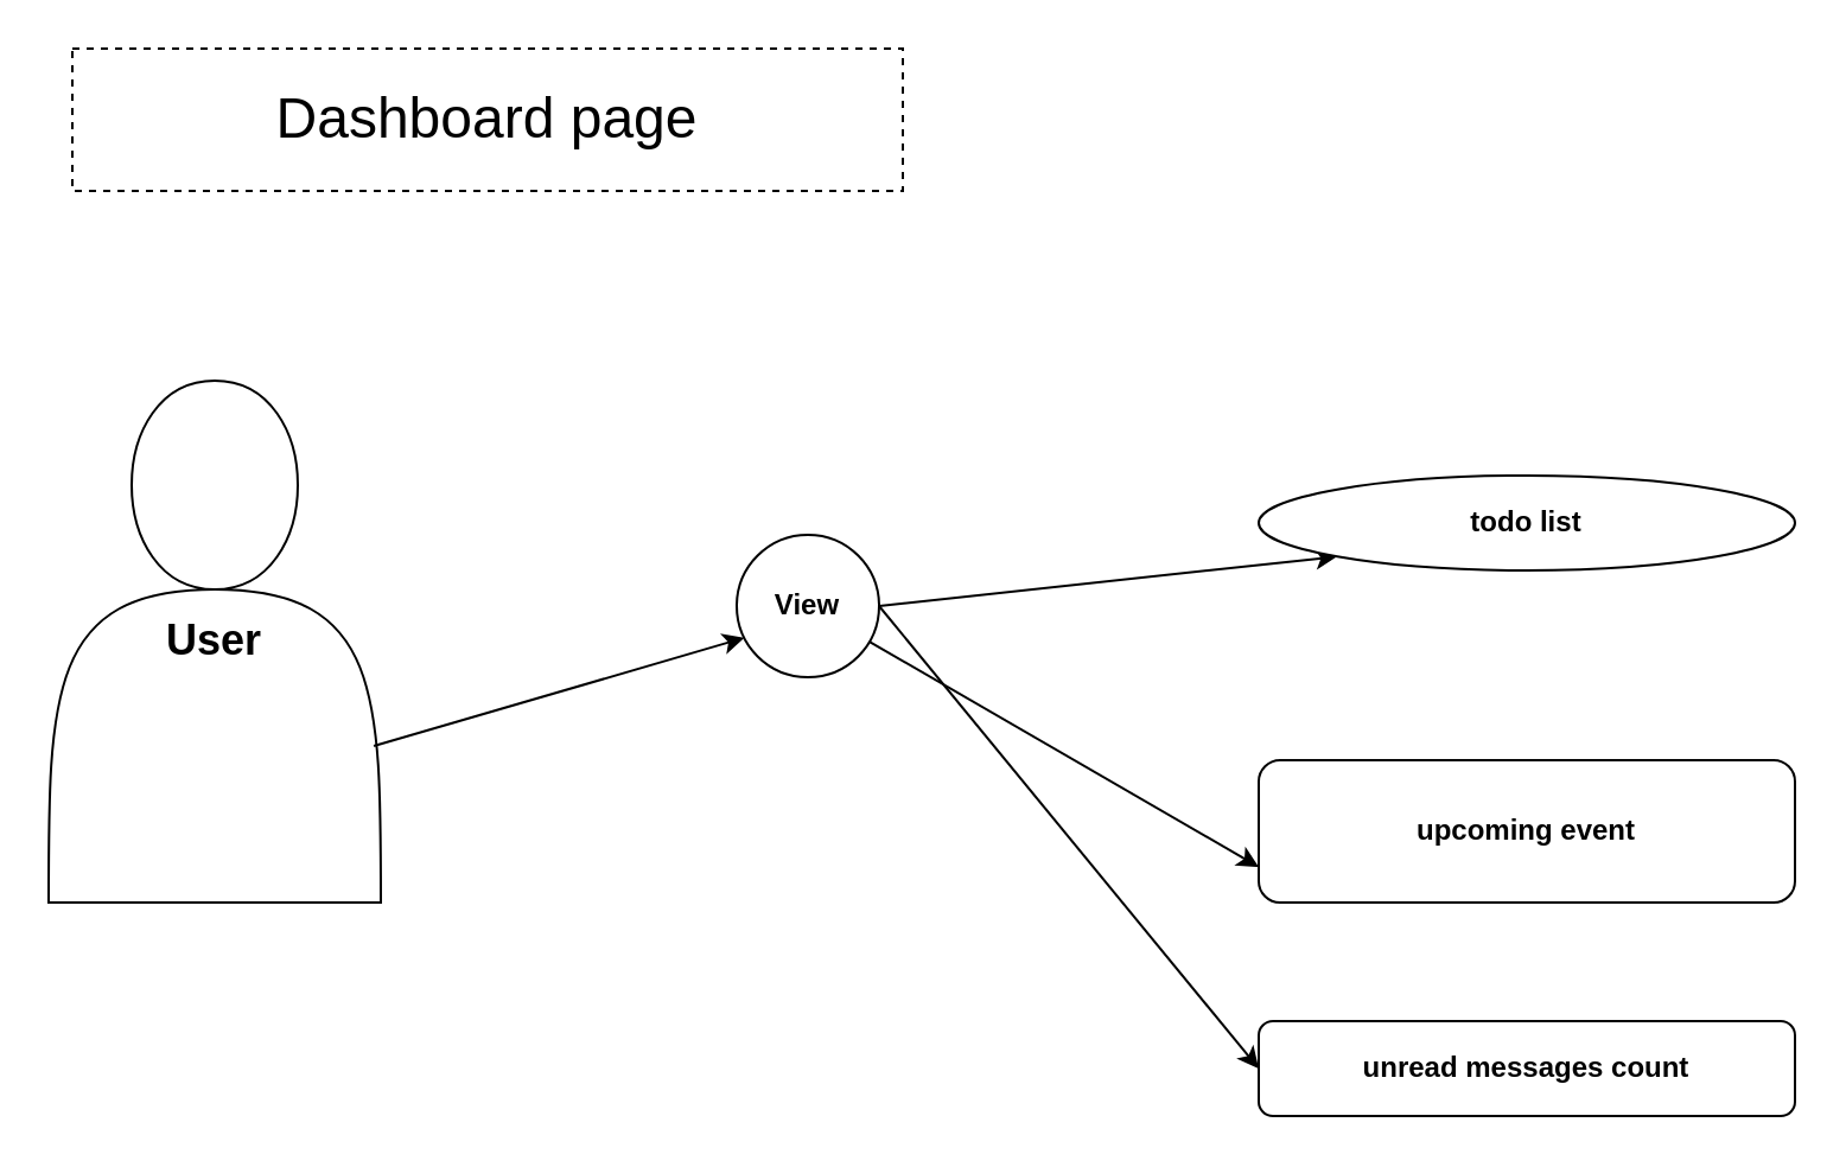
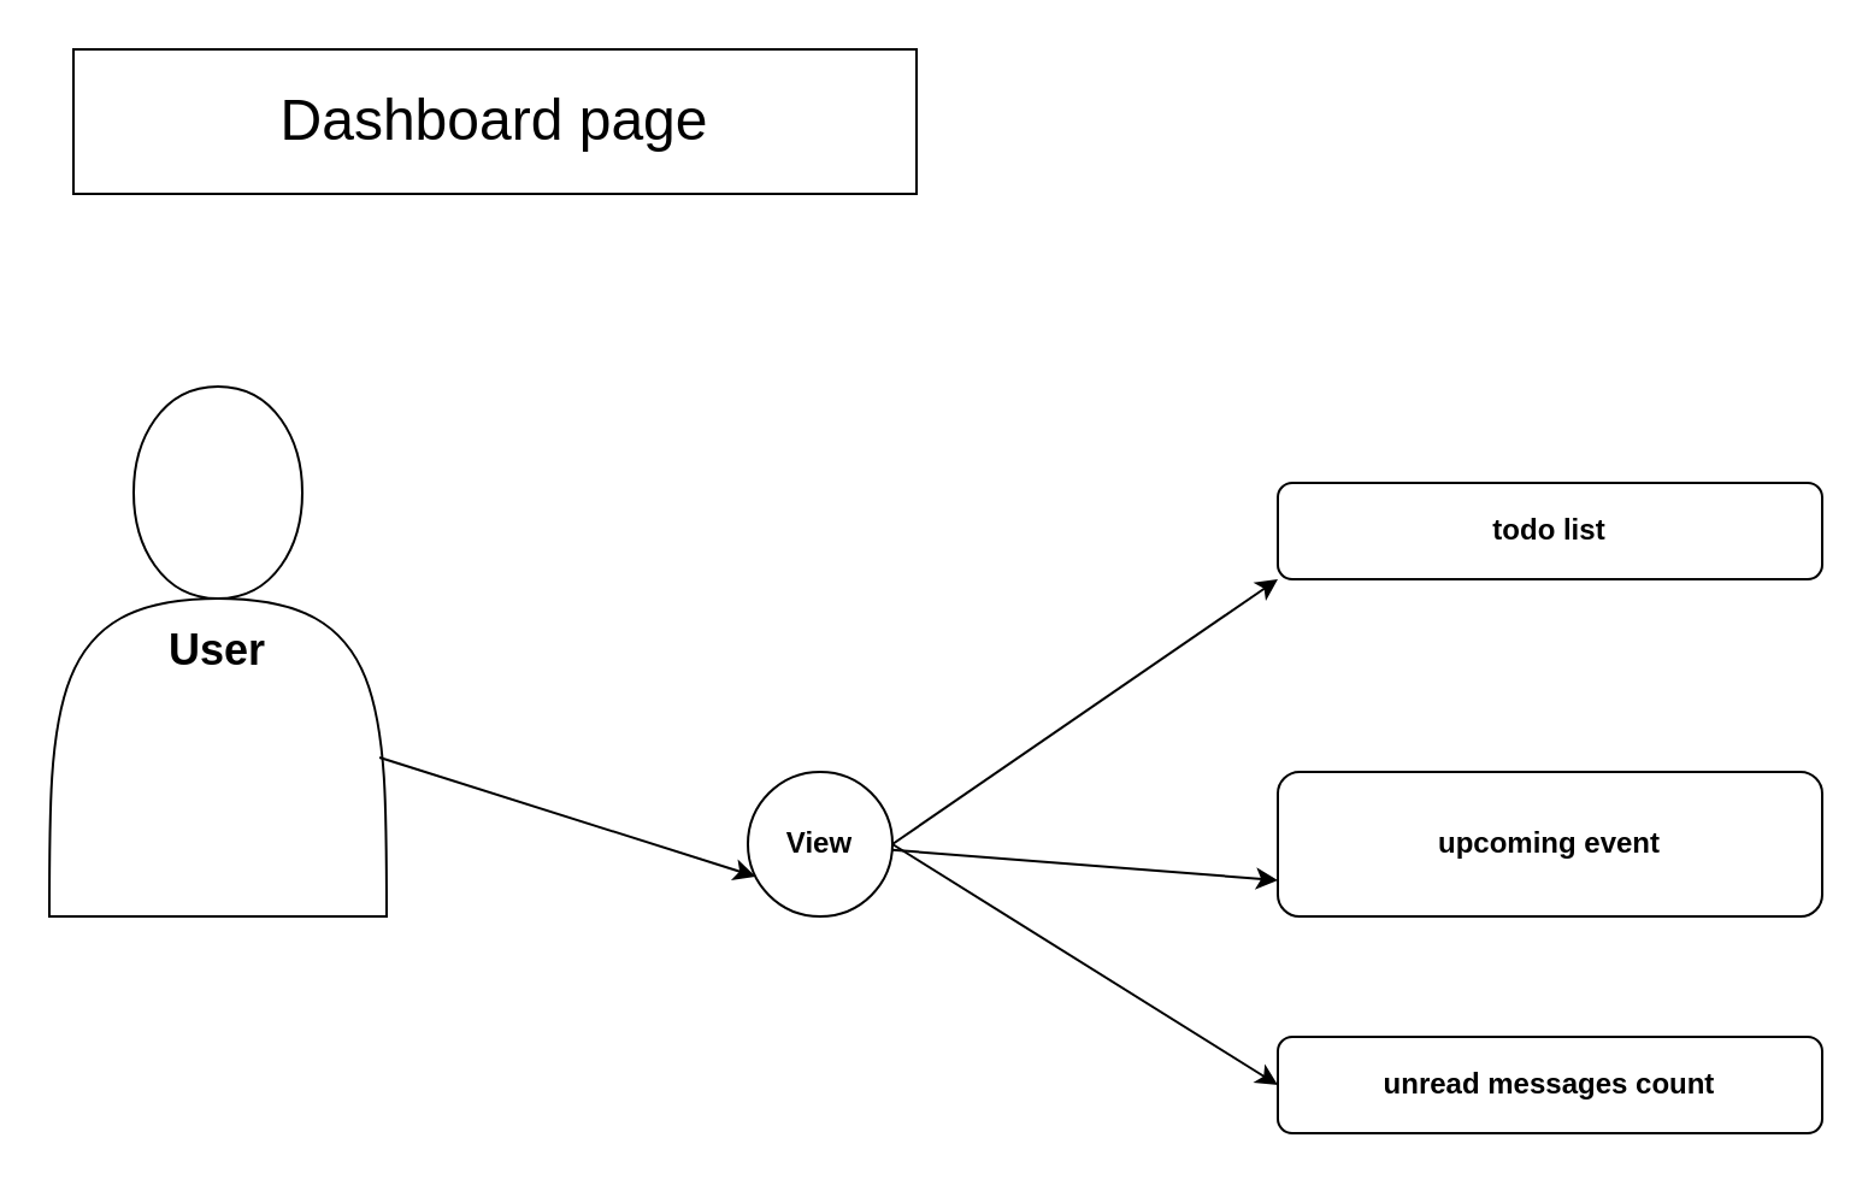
- <mxCell id="3" value="&lt;font style=&quot;font-size: 24px;&quot;&gt;Dashboard page&lt;/font&gt;" style="rounded=0;whiteSpace=wrap;html=1;dashed=1;" vertex="1" parent="1"><mxGeometry x="30" y="20" width="350" height="60" as="geometry" /></mxCell>
+ <mxCell id="3" value="&lt;font style=&quot;font-size: 24px;&quot;&gt;Dashboard page&lt;/font&gt;" style="rounded=0;whiteSpace=wrap;html=1;" vertex="1" parent="1"><mxGeometry x="30" y="20" width="350" height="60" as="geometry" /></mxCell>
- <mxCell id="7" value="todo list" style="ellipse;whiteSpace=wrap;html=1;fontStyle=1;" vertex="1" parent="1"><mxGeometry x="530" y="200" width="226" height="40" as="geometry" /></mxCell>
+ <mxCell id="7" value="todo list" style="rounded=1;whiteSpace=wrap;html=1;fontStyle=1" vertex="1" parent="1"><mxGeometry x="530" y="200" width="226" height="40" as="geometry" /></mxCell>
- <mxCell id="11" value="&lt;span style=&quot;color: rgb(0, 0, 0); font-weight: 700;&quot;&gt;View&lt;/span&gt;" style="ellipse;whiteSpace=wrap;html=1;aspect=fixed;" vertex="1" parent="1"><mxGeometry x="310" y="225" width="60" height="60" as="geometry" /></mxCell>
+ <mxCell id="11" value="&lt;span style=&quot;color: rgb(0, 0, 0); font-weight: 700;&quot;&gt;View&lt;/span&gt;" style="ellipse;whiteSpace=wrap;html=1;aspect=fixed;" vertex="1" parent="1"><mxGeometry x="310" y="320" width="60" height="60" as="geometry" /></mxCell>
